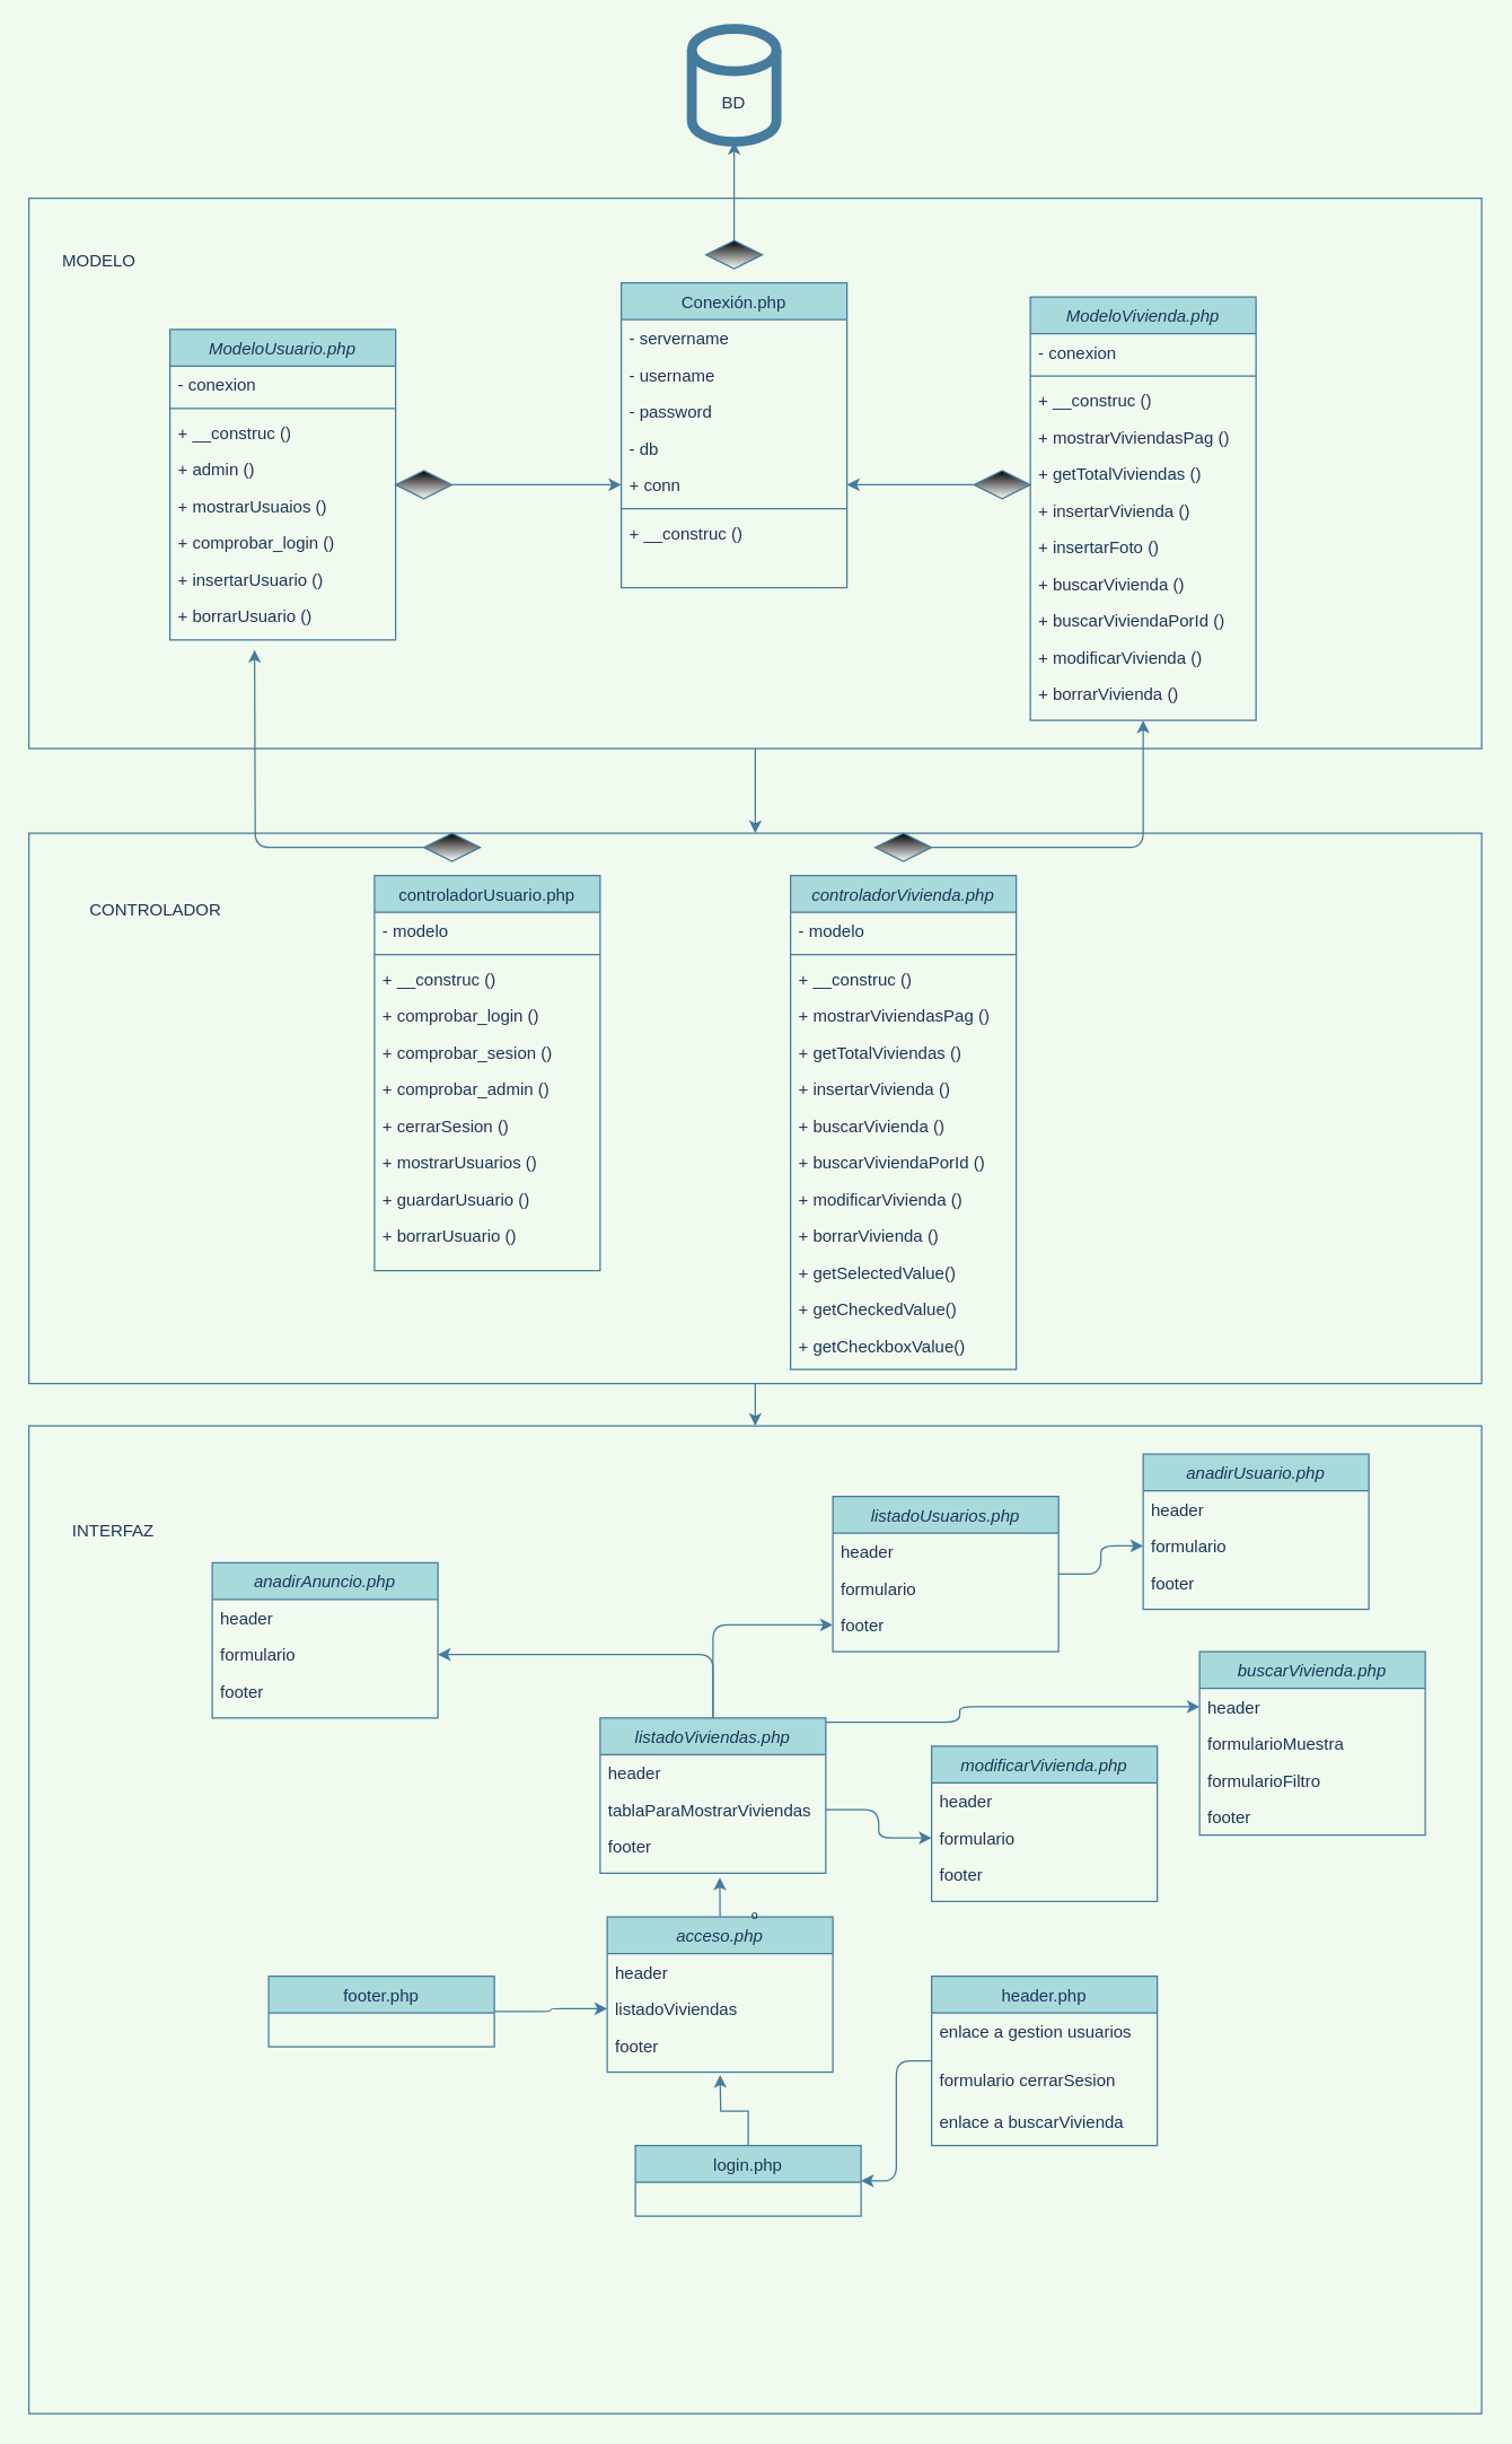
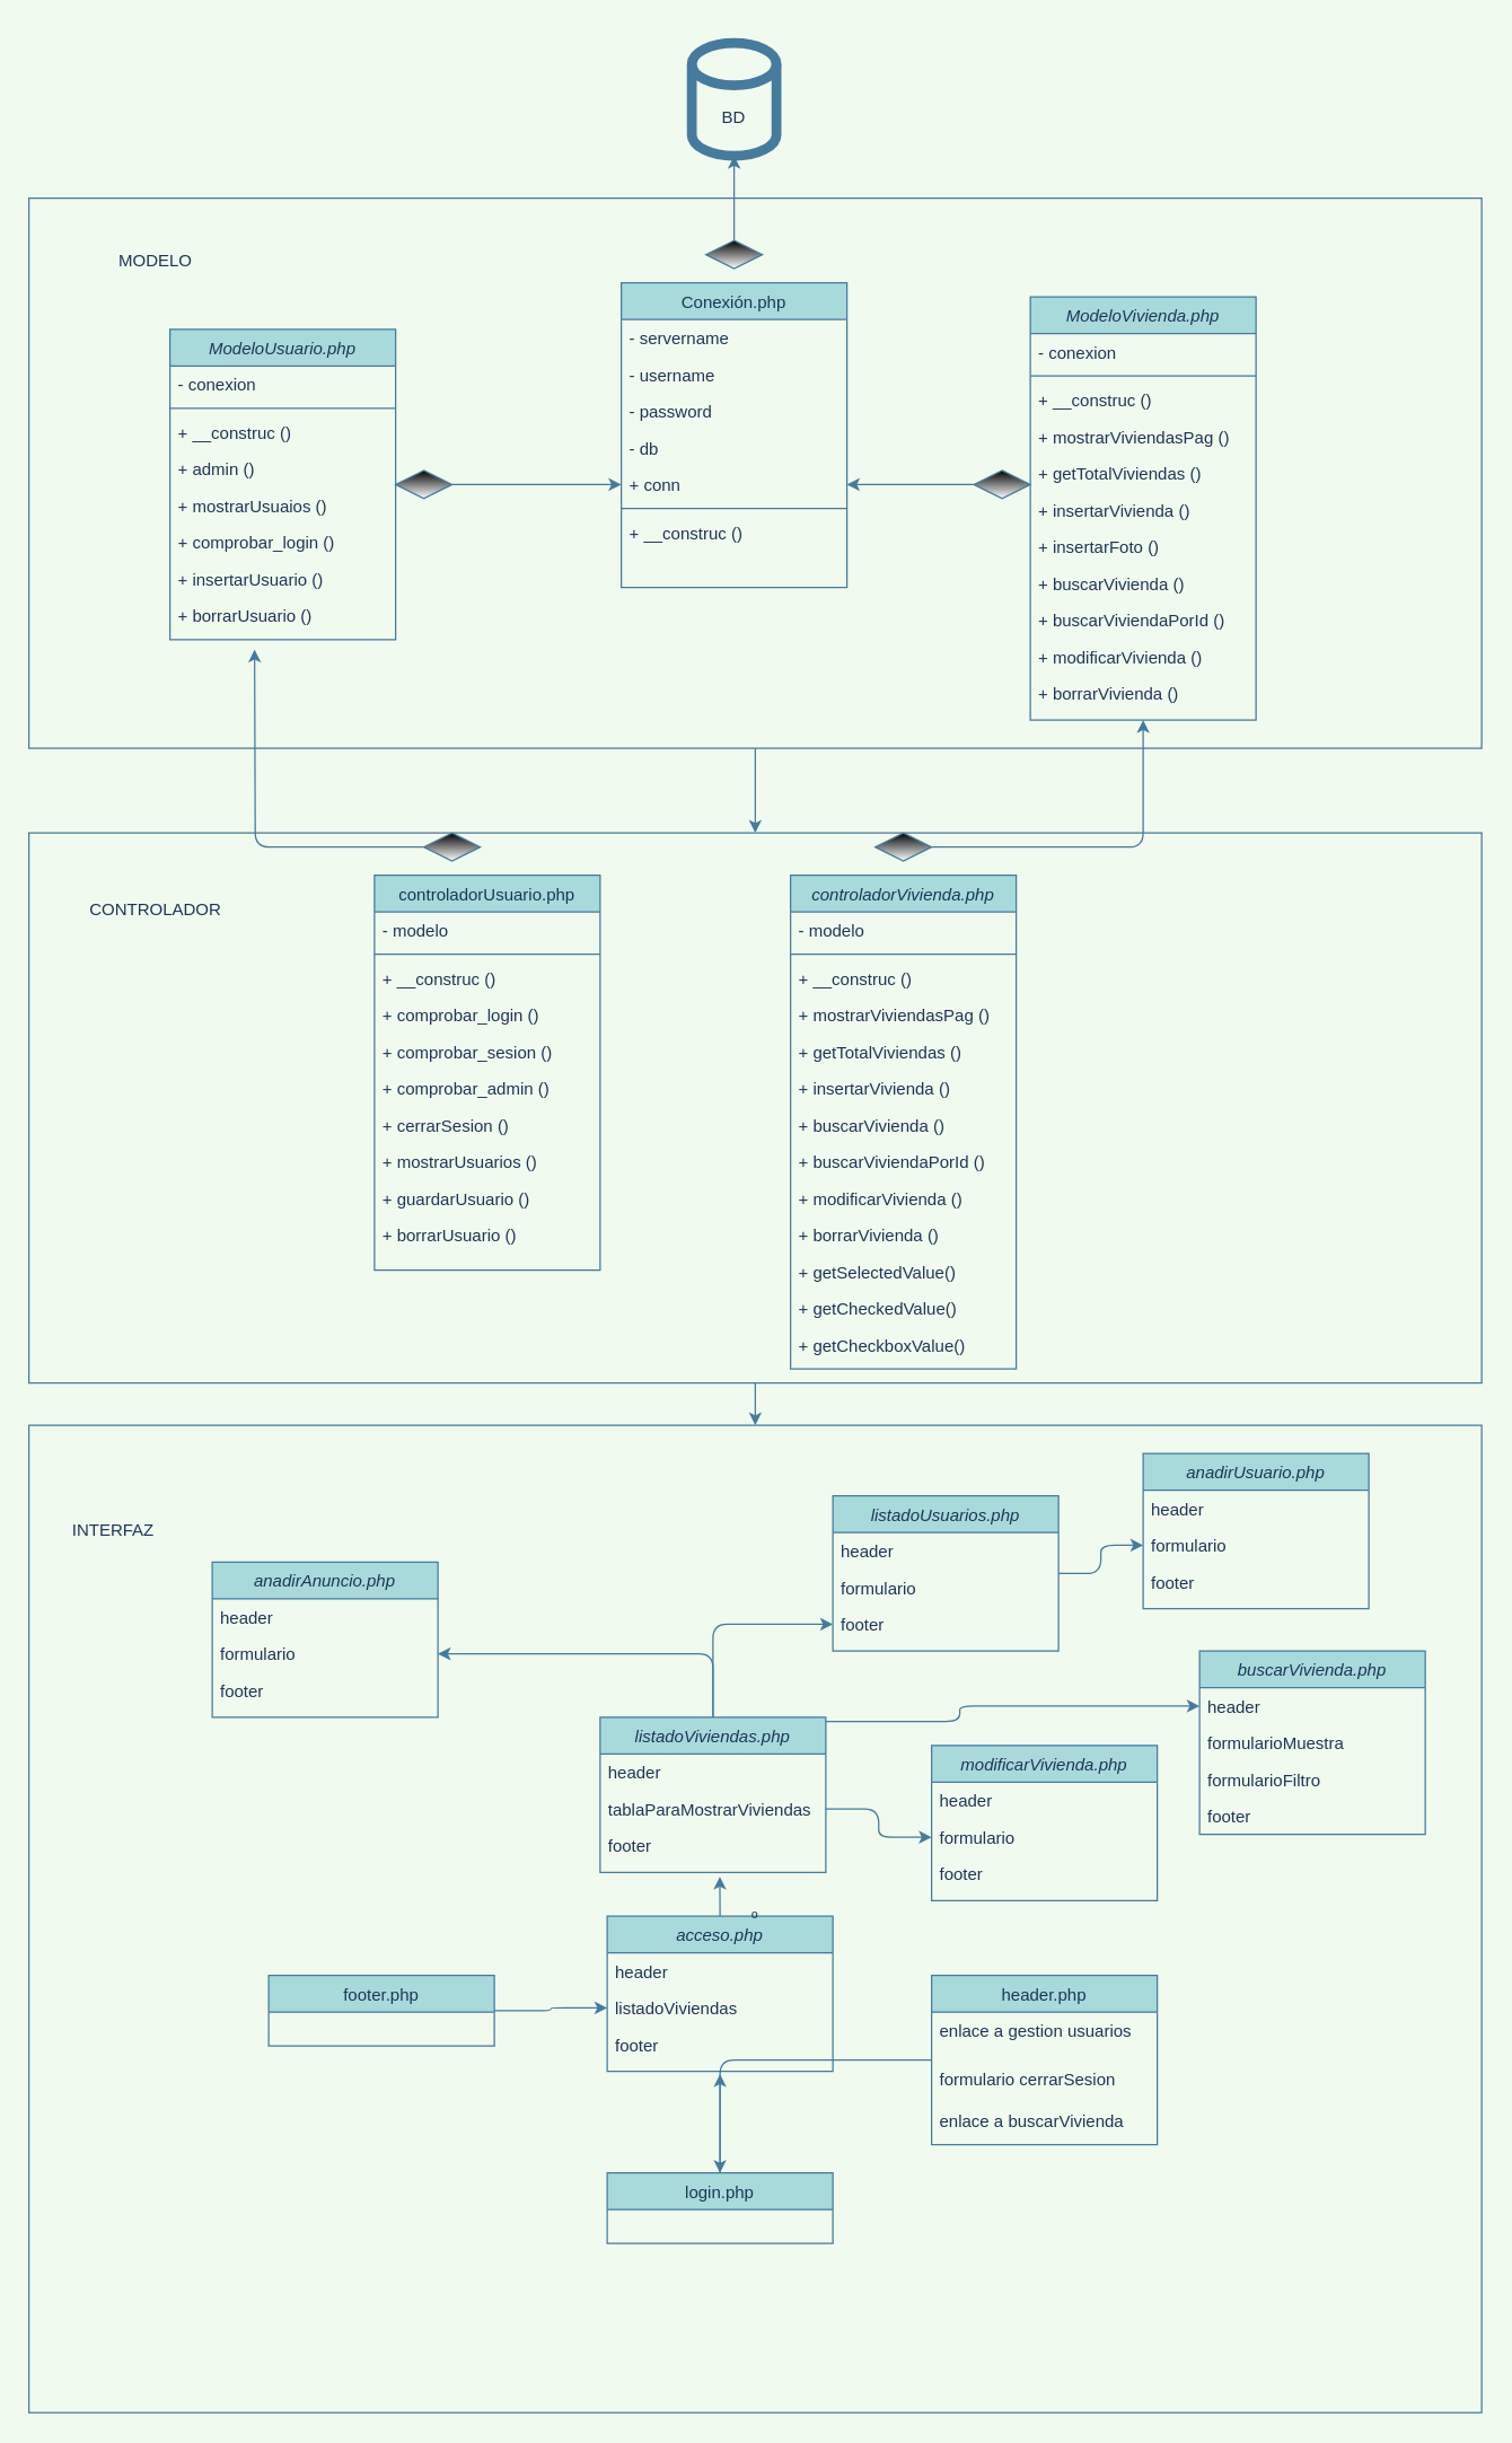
- <mxCell id="102" value="BD" style="shape=cylinder3;whiteSpace=wrap;html=1;boundedLbl=1;backgroundOutline=1;size=15;rounded=0;sketch=0;fontColor=#1D3557;strokeColor=#457B9D;fillColor=none;strokeWidth=7;" vertex="1" parent="1"><mxGeometry x="490" y="20" width="60" height="80" as="geometry" /></mxCell>
+ <mxCell id="102" value="BD" style="shape=cylinder3;whiteSpace=wrap;html=1;boundedLbl=1;backgroundOutline=1;size=15;rounded=0;sketch=0;fontColor=#1D3557;strokeColor=#457B9D;fillColor=none;strokeWidth=7;" vertex="1" parent="1"><mxGeometry x="490" y="30" width="60" height="80" as="geometry" /></mxCell>
- <mxCell id="99" value="MODELO" style="text;html=1;strokeColor=none;fillColor=none;align=center;verticalAlign=middle;whiteSpace=wrap;rounded=0;sketch=0;fontColor=#1D3557;" vertex="1" parent="1"><mxGeometry x="40" y="170" width="60" height="30" as="geometry" /></mxCell>
+ <mxCell id="99" value="MODELO" style="text;html=1;strokeColor=none;fillColor=none;align=center;verticalAlign=middle;whiteSpace=wrap;rounded=0;sketch=0;fontColor=#1D3557;" vertex="1" parent="1"><mxGeometry x="80" y="170" width="60" height="30" as="geometry" /></mxCell>
- <mxCell id="57" value="login.php" style="swimlane;fontStyle=0;align=center;verticalAlign=top;childLayout=stackLayout;horizontal=1;startSize=26;horizontalStack=0;resizeParent=1;resizeLast=0;collapsible=1;marginBottom=0;rounded=0;shadow=0;strokeWidth=1;fillColor=#A8DADC;strokeColor=#457B9D;fontColor=#1D3557;" vertex="1" parent="1"><mxGeometry x="450" y="1520" width="160" height="50" as="geometry"><mxRectangle x="130" y="380" width="160" height="26" as="alternateBounds" /></mxGeometry></mxCell>
+ <mxCell id="57" value="login.php" style="swimlane;fontStyle=0;align=center;verticalAlign=top;childLayout=stackLayout;horizontal=1;startSize=26;horizontalStack=0;resizeParent=1;resizeLast=0;collapsible=1;marginBottom=0;rounded=0;shadow=0;strokeWidth=1;fillColor=#A8DADC;strokeColor=#457B9D;fontColor=#1D3557;" vertex="1" parent="1"><mxGeometry x="430" y="1540" width="160" height="50" as="geometry"><mxRectangle x="130" y="380" width="160" height="26" as="alternateBounds" /></mxGeometry></mxCell>
